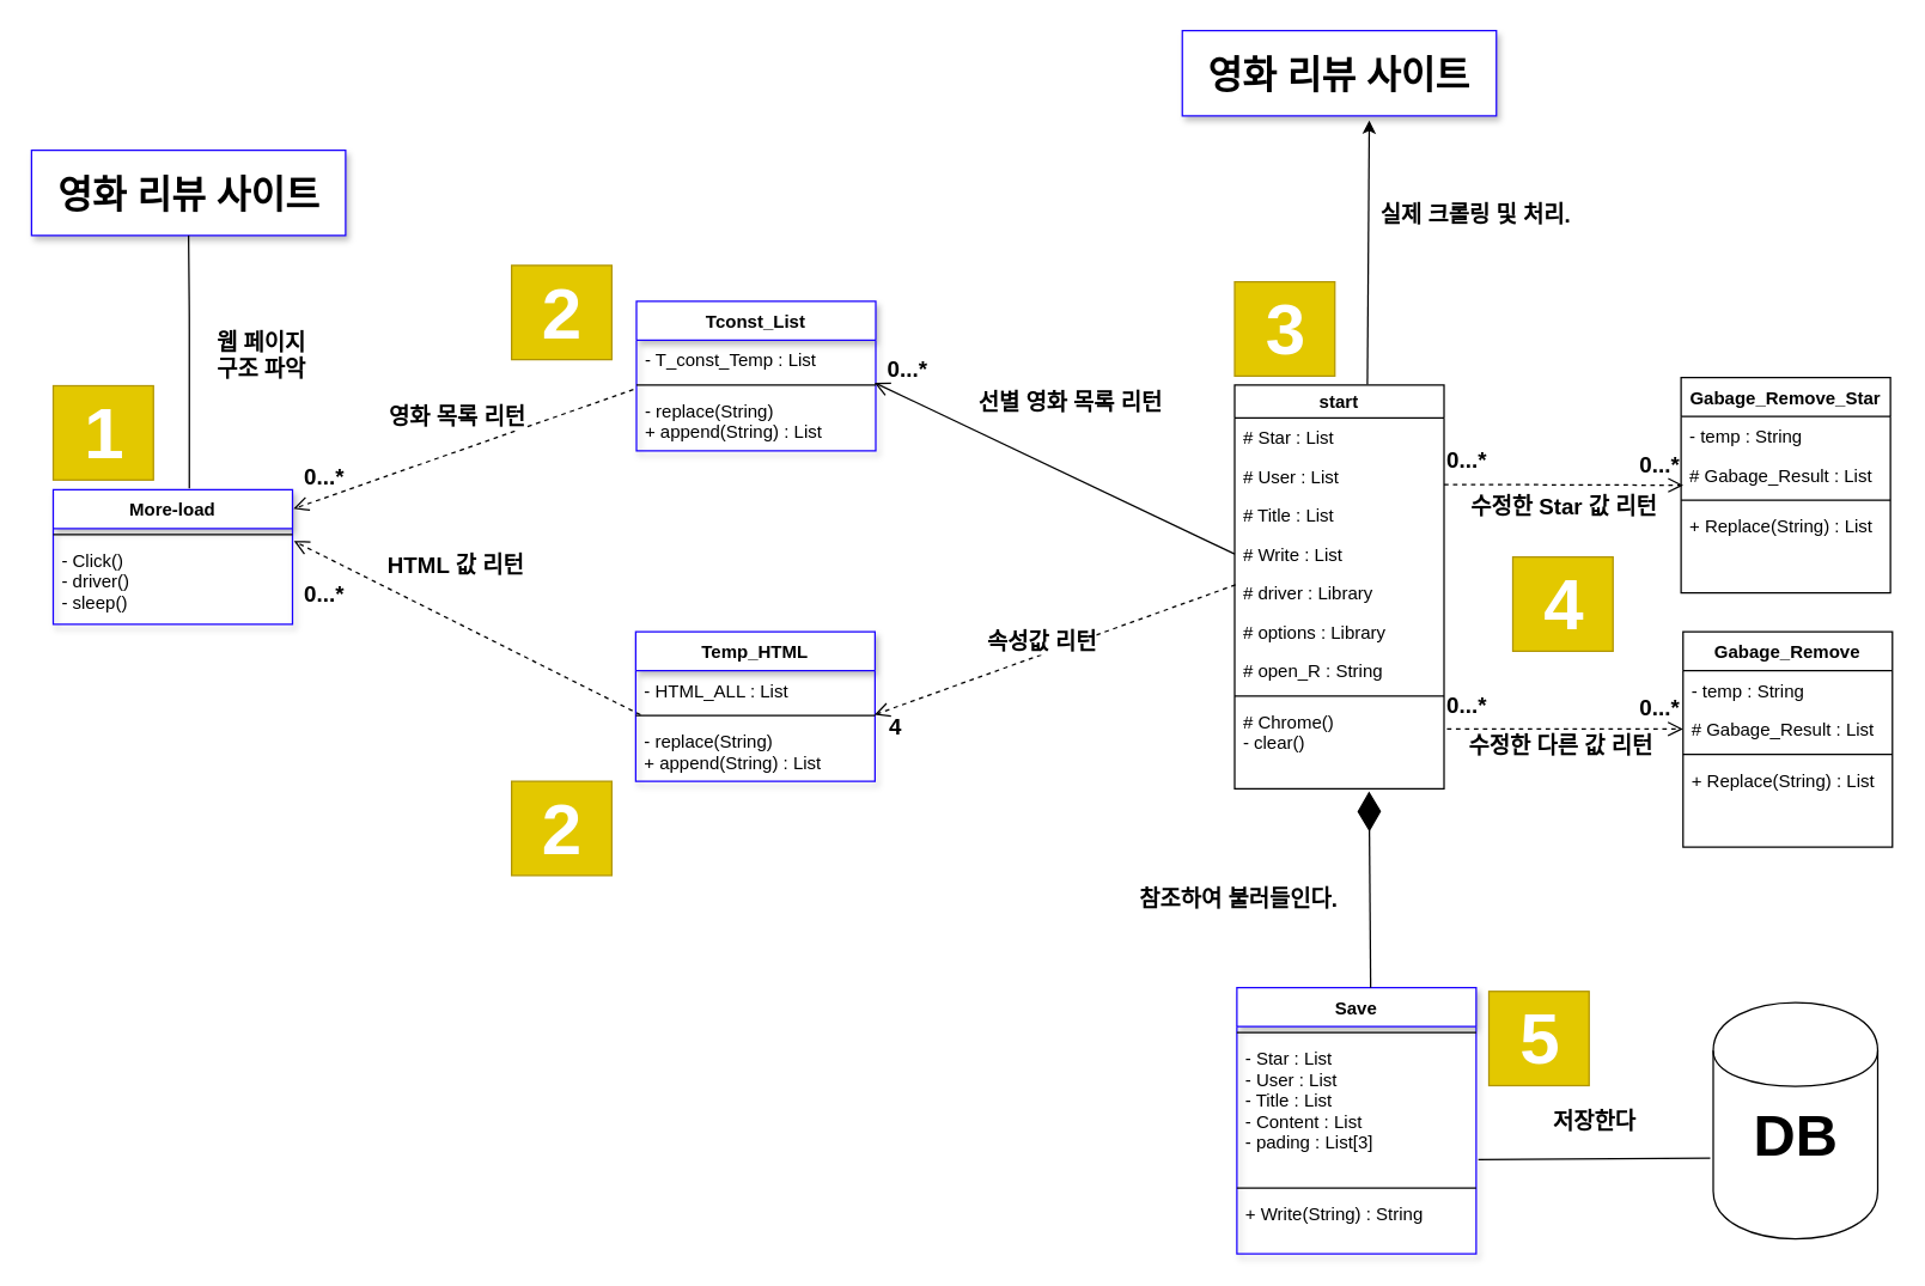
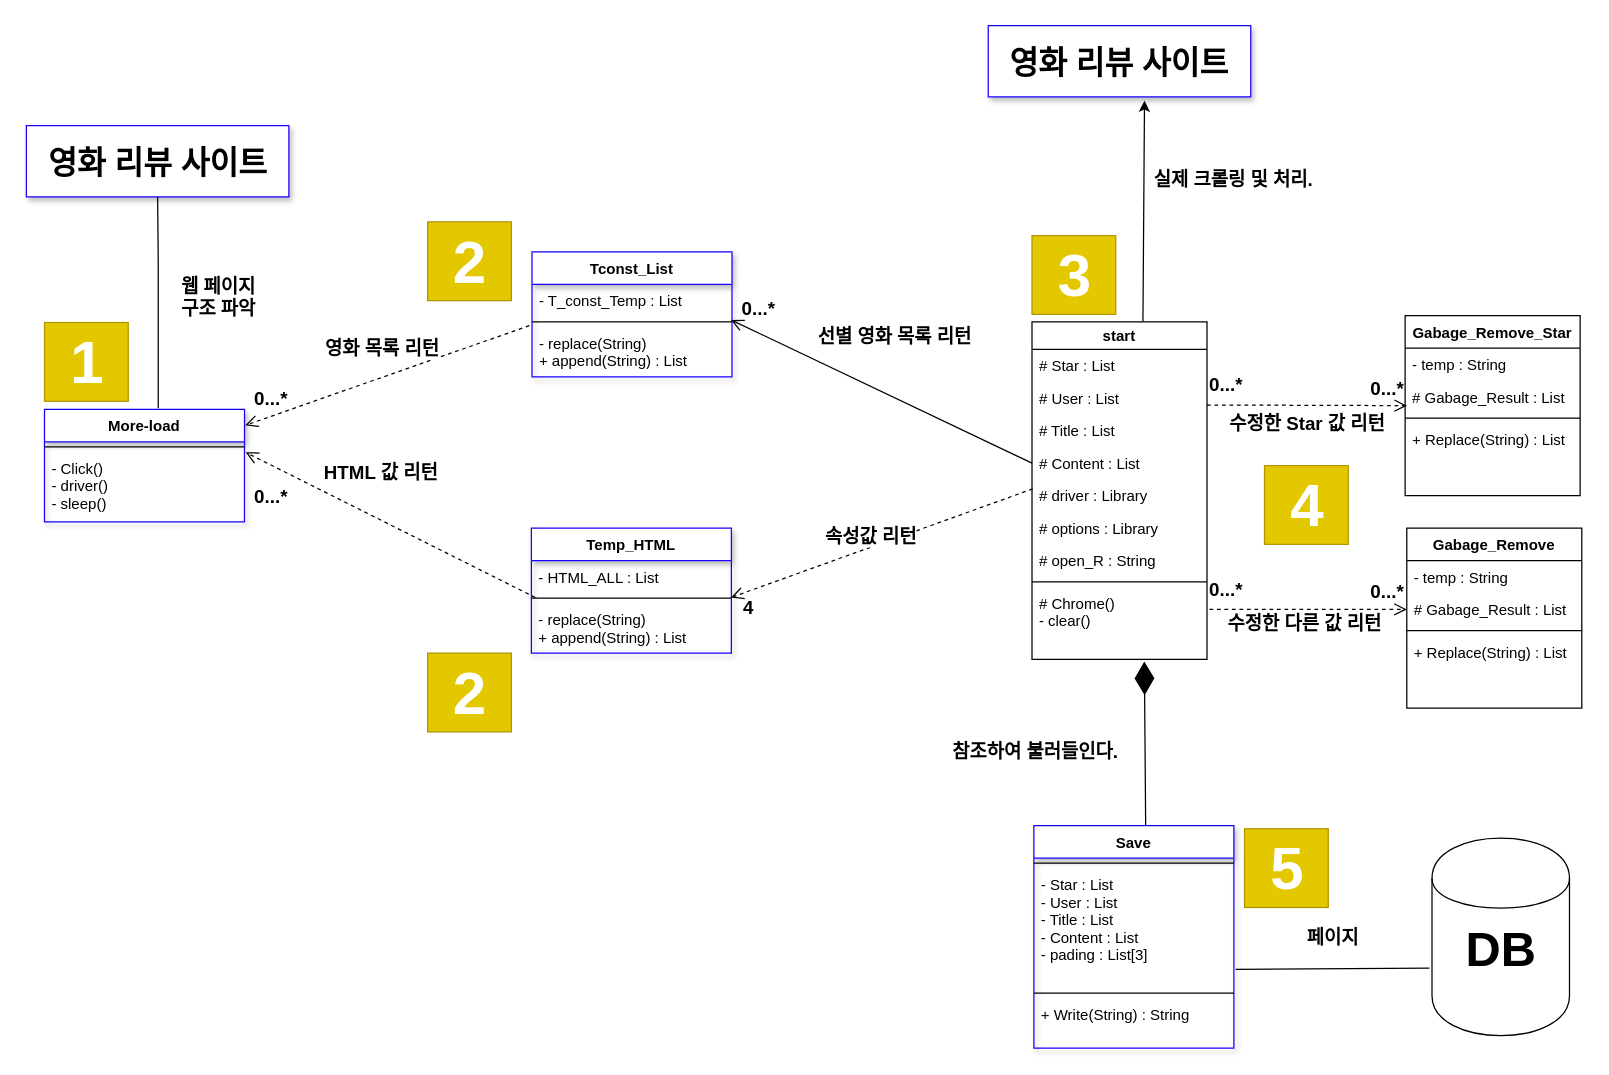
- <mxCell id="16" value="# Write : List" style="text;strokeColor=none;fillColor=none;align=left;verticalAlign=top;spacingLeft=4;spacingRight=4;overflow=hidden;rotatable=0;points=[[0,0.5],[1,0.5]];portConstraint=eastwest;" parent="12" vertex="1"><mxGeometry y="100" width="140" height="26" as="geometry" /></mxCell>
+ <mxCell id="16" value="# Content : List" style="text;strokeColor=none;fillColor=none;align=left;verticalAlign=top;spacingLeft=4;spacingRight=4;overflow=hidden;rotatable=0;points=[[0,0.5],[1,0.5]];portConstraint=eastwest;" parent="12" vertex="1"><mxGeometry y="100" width="140" height="26" as="geometry" /></mxCell>
- <mxCell id="62" value="&lt;font style=&quot;font-size: 15px&quot;&gt;&lt;b&gt;저장한다&lt;/b&gt;&lt;/font&gt;" style="text;html=1;strokeColor=none;fillColor=none;align=center;verticalAlign=middle;whiteSpace=wrap;rounded=0;" parent="1" vertex="1"><mxGeometry x="1031.5" y="733" width="68" height="32" as="geometry" /></mxCell>
+ <mxCell id="62" value="&lt;font style=&quot;font-size: 15px&quot;&gt;&lt;b&gt;페이지&lt;/b&gt;&lt;/font&gt;" style="text;html=1;strokeColor=none;fillColor=none;align=center;verticalAlign=middle;whiteSpace=wrap;rounded=0;" parent="1" vertex="1"><mxGeometry x="1031.5" y="733" width="68" height="32" as="geometry" /></mxCell>
